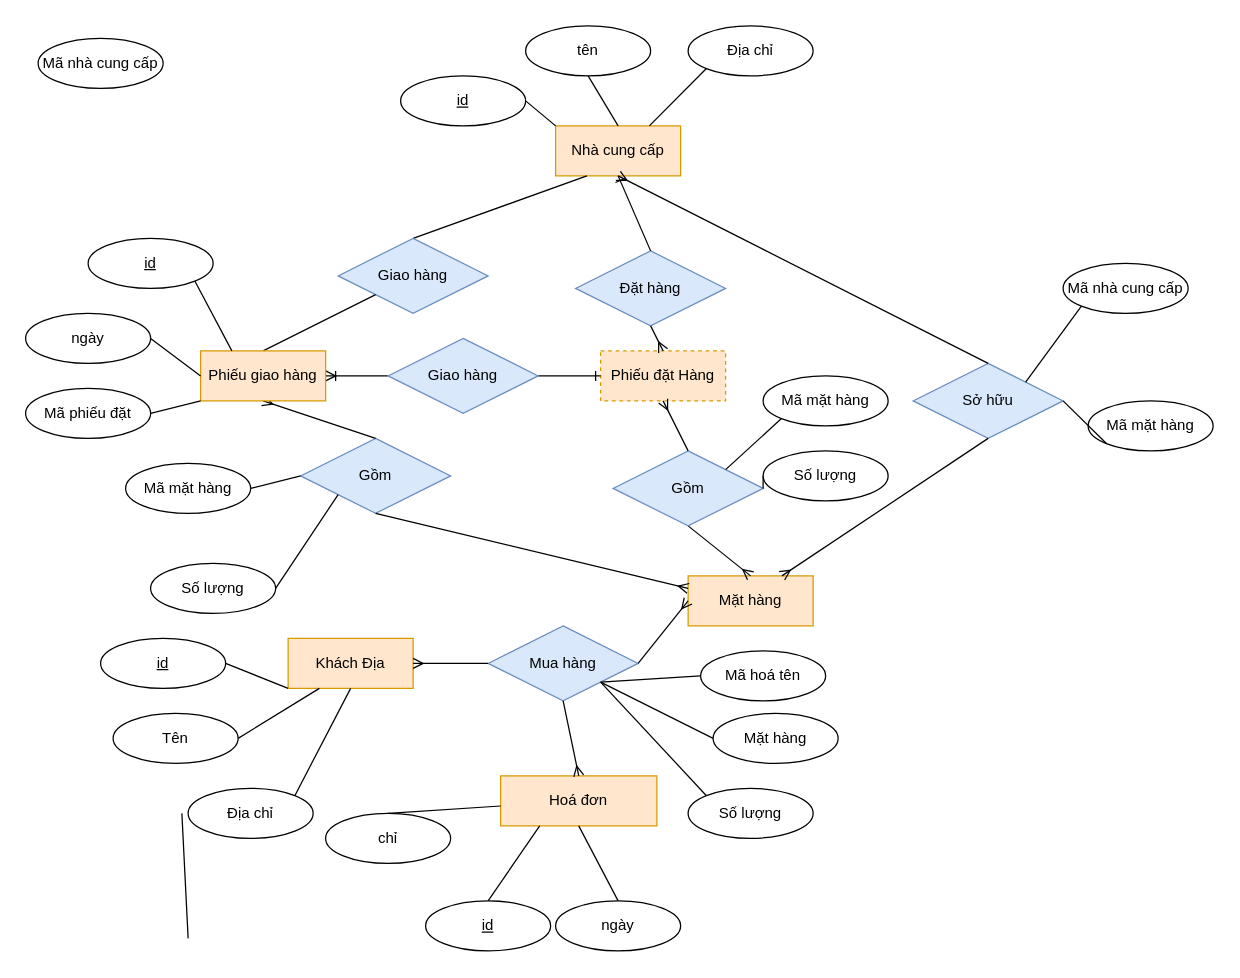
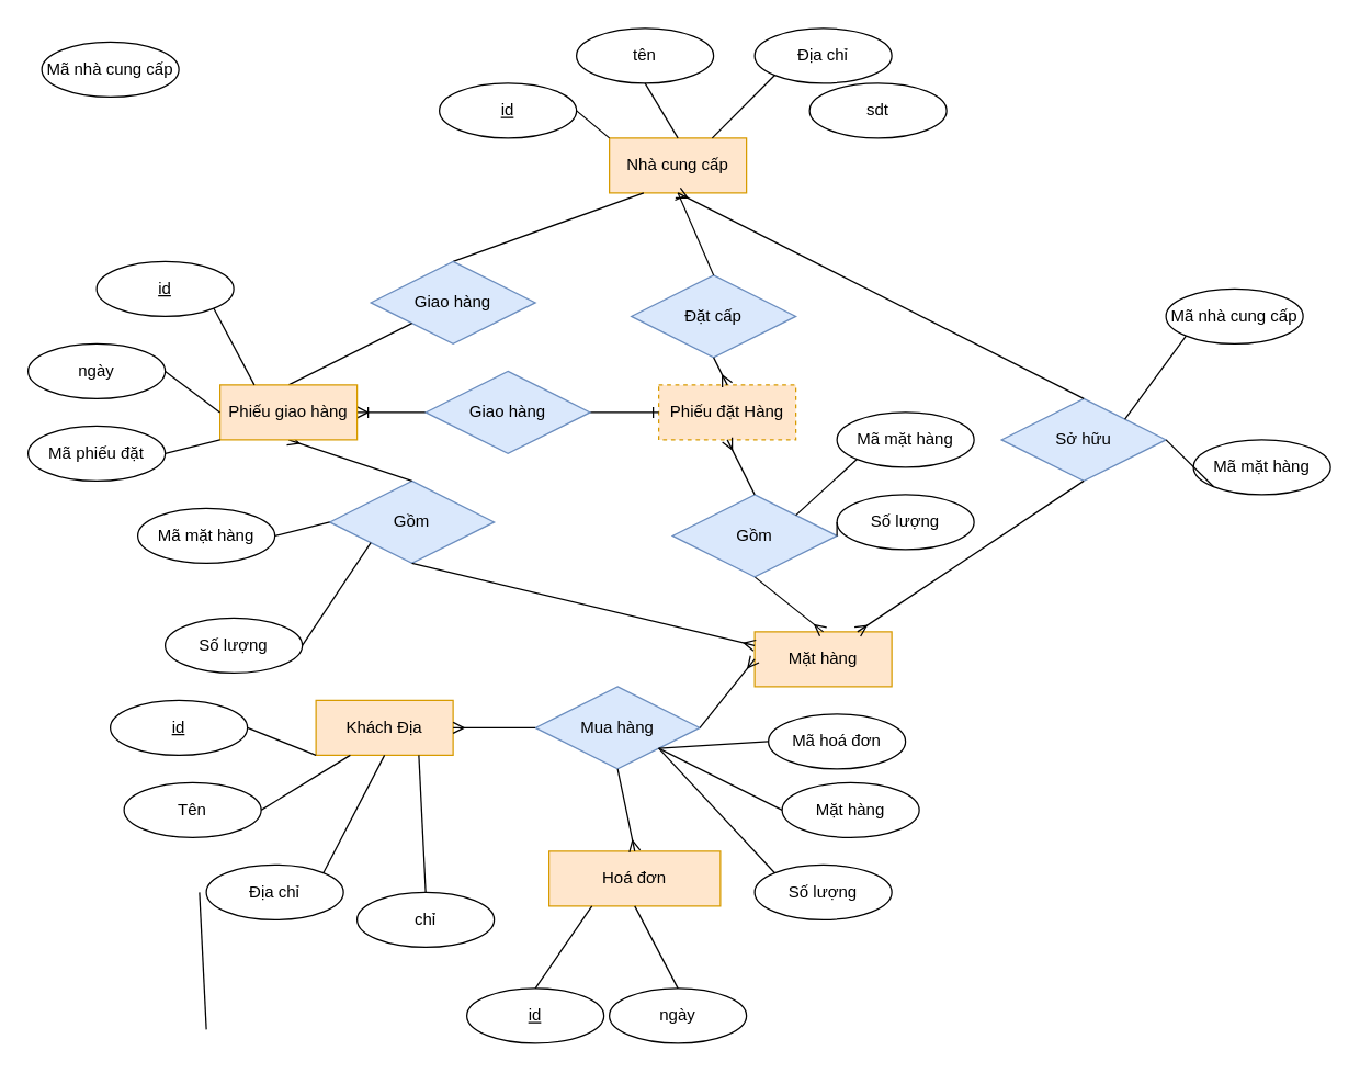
+ <mxCell id="34" value="sdt" style="ellipse;whiteSpace=wrap;html=1;align=center;" vertex="1" parent="1"><mxGeometry x="590" y="60" width="100" height="40" as="geometry" /></mxCell>
- <mxCell id="7" value="Đặt hàng" style="shape=rhombus;perimeter=rhombusPerimeter;whiteSpace=wrap;html=1;align=center;fillColor=#dae8fc;strokeColor=#6c8ebf;" vertex="1" parent="1"><mxGeometry x="460" y="200" width="120" height="60" as="geometry" /></mxCell>
+ <mxCell id="7" value="Đặt cấp" style="shape=rhombus;perimeter=rhombusPerimeter;whiteSpace=wrap;html=1;align=center;fillColor=#dae8fc;strokeColor=#6c8ebf;" vertex="1" parent="1"><mxGeometry x="460" y="200" width="120" height="60" as="geometry" /></mxCell>
- <mxCell id="67" value="Mã hoá tên" style="ellipse;whiteSpace=wrap;html=1;align=center;" vertex="1" parent="1"><mxGeometry x="560" y="520" width="100" height="40" as="geometry" /></mxCell>
+ <mxCell id="67" value="Mã hoá đơn" style="ellipse;whiteSpace=wrap;html=1;align=center;" vertex="1" parent="1"><mxGeometry x="560" y="520" width="100" height="40" as="geometry" /></mxCell>
- <mxCell id="59" value="" style="endArrow=none;html=1;rounded=0;exitX=0.5;exitY=0;exitDx=0;exitDy=0;" edge="1" parent="1" source="56" target="19"><mxGeometry relative="1" as="geometry"><mxPoint x="320" y="600" as="sourcePoint" /><mxPoint x="370" y="620" as="targetPoint" /></mxGeometry></mxCell>
+ <mxCell id="59" value="" style="endArrow=none;html=1;rounded=0;exitX=0.5;exitY=0;exitDx=0;exitDy=0;entryX=0.75;entryY=1;entryDx=0;entryDy=0;" edge="1" parent="1" source="56" target="15"><mxGeometry relative="1" as="geometry"><mxPoint x="320" y="600" as="sourcePoint" /><mxPoint x="370" y="620" as="targetPoint" /></mxGeometry></mxCell>
